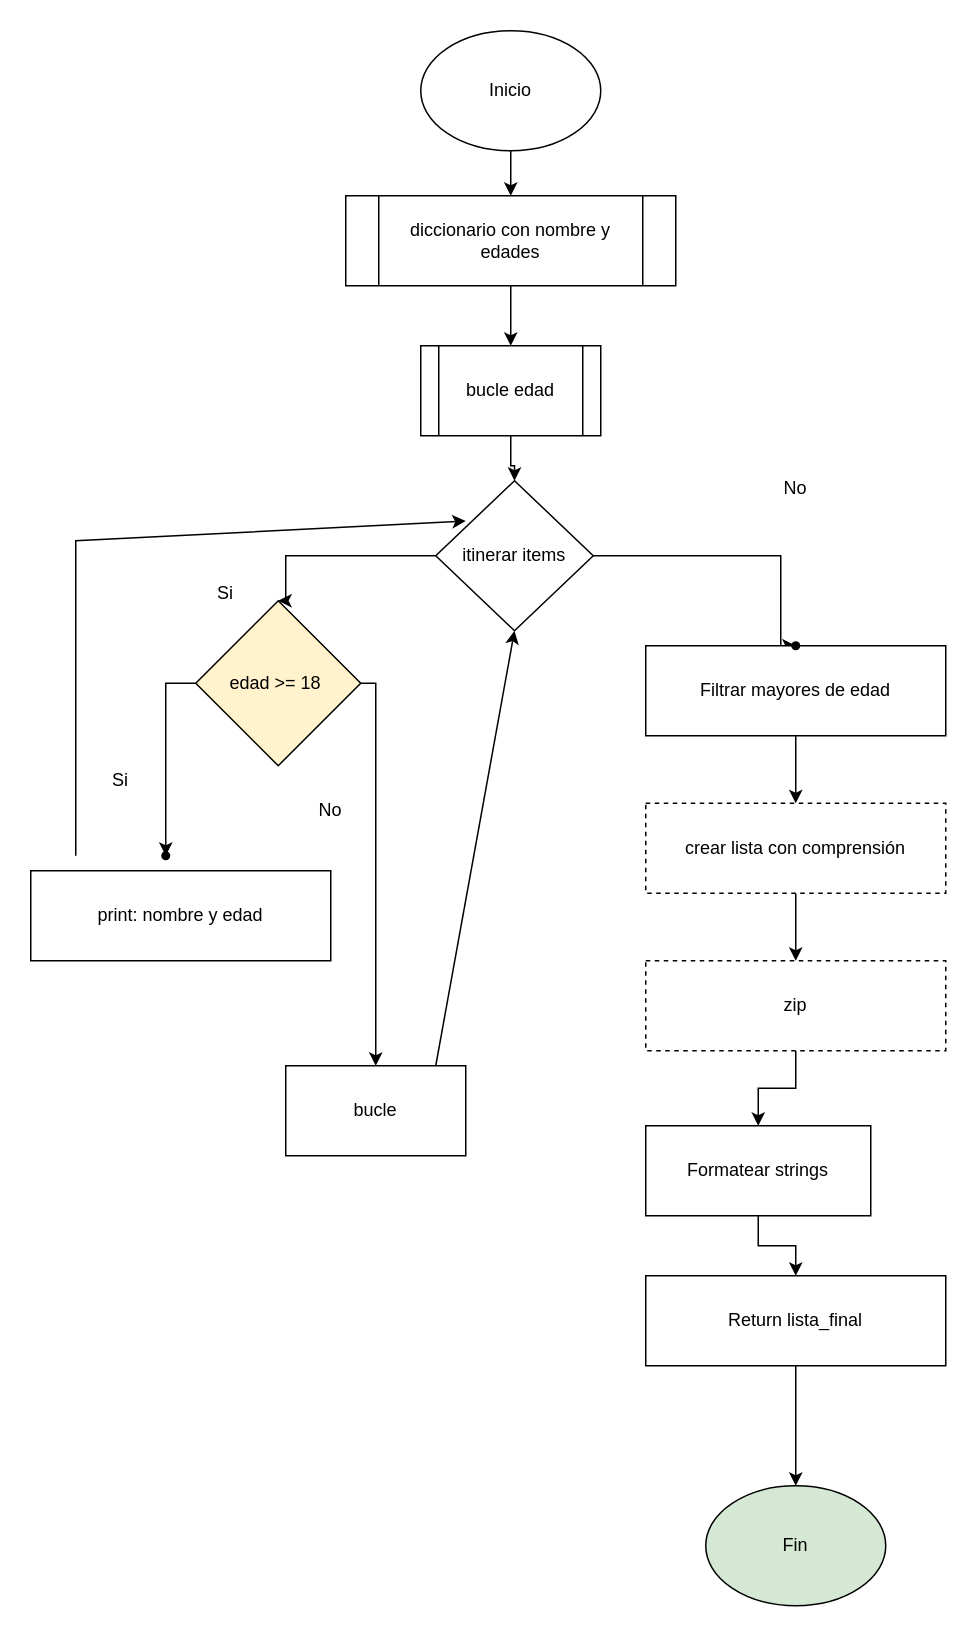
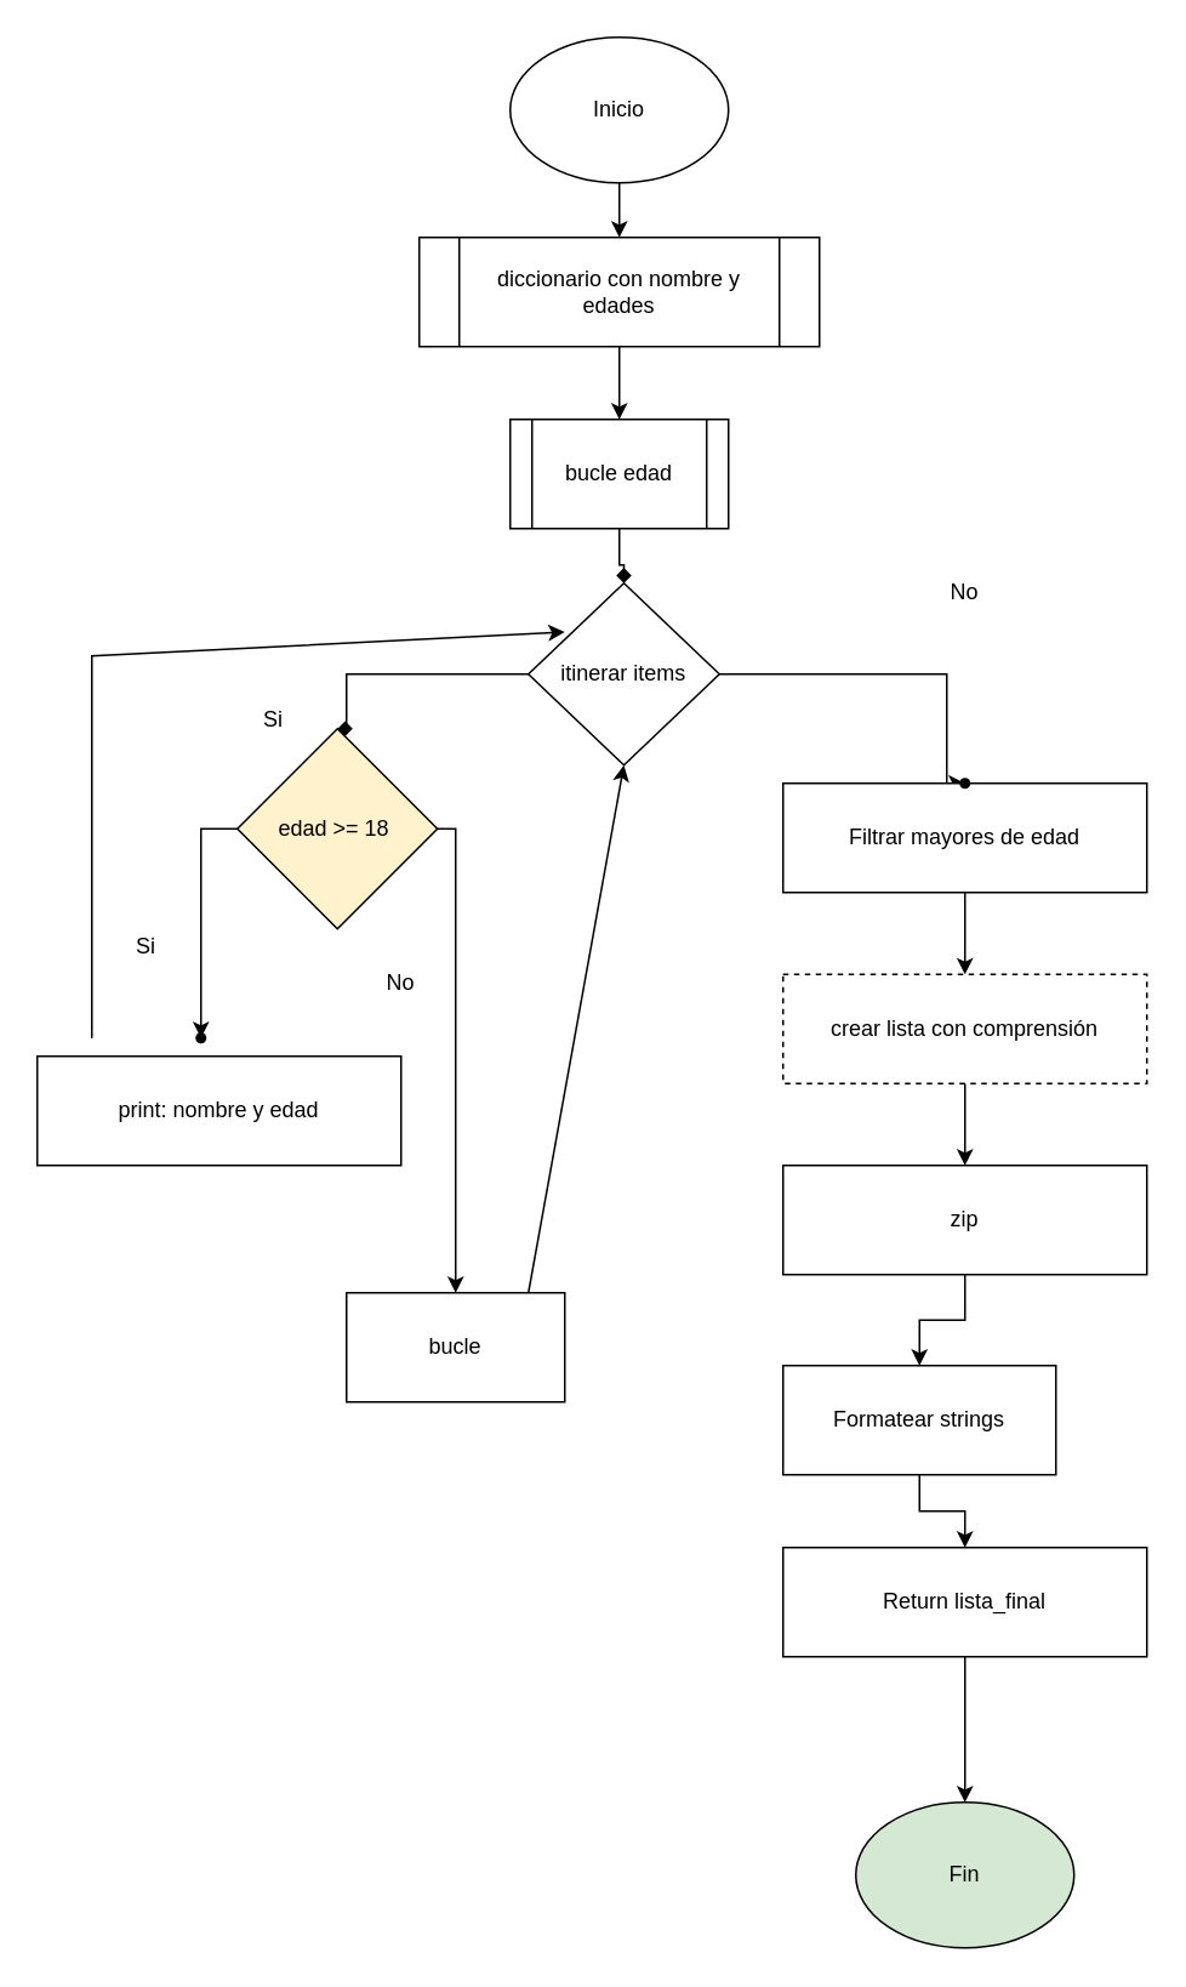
- <mxCell id="6" value="" style="edgeStyle=orthogonalEdgeStyle;rounded=0;orthogonalLoop=1;jettySize=auto;html=1;" edge="1" parent="1" source="7" target="10"><mxGeometry relative="1" as="geometry" /></mxCell>
+ <mxCell id="6" value="" style="edgeStyle=orthogonalEdgeStyle;rounded=0;orthogonalLoop=1;jettySize=auto;html=1;endArrow=diamond;" edge="1" parent="1" source="7" target="10"><mxGeometry relative="1" as="geometry" /></mxCell>
- <mxCell id="8" value="" style="edgeStyle=orthogonalEdgeStyle;rounded=0;orthogonalLoop=1;jettySize=auto;html=1;entryX=0.5;entryY=0;entryDx=0;entryDy=0;" edge="1" parent="1" source="10" target="13"><mxGeometry relative="1" as="geometry"><Array as="points"><mxPoint x="190" y="370" /><mxPoint x="190" y="400" /></Array></mxGeometry></mxCell>
+ <mxCell id="8" value="" style="edgeStyle=orthogonalEdgeStyle;rounded=0;orthogonalLoop=1;jettySize=auto;html=1;entryX=0.5;entryY=0;entryDx=0;entryDy=0;endArrow=diamond;" edge="1" parent="1" source="10" target="13"><mxGeometry relative="1" as="geometry"><Array as="points"><mxPoint x="190" y="370" /><mxPoint x="190" y="400" /></Array></mxGeometry></mxCell>
- <mxCell id="21" value="zip" style="rounded=0;whiteSpace=wrap;html=1;dashed=1;" vertex="1" parent="1"><mxGeometry x="430" y="640" width="200" height="60" as="geometry" /></mxCell>
+ <mxCell id="21" value="zip" style="rounded=0;whiteSpace=wrap;html=1;" vertex="1" parent="1"><mxGeometry x="430" y="640" width="200" height="60" as="geometry" /></mxCell>
